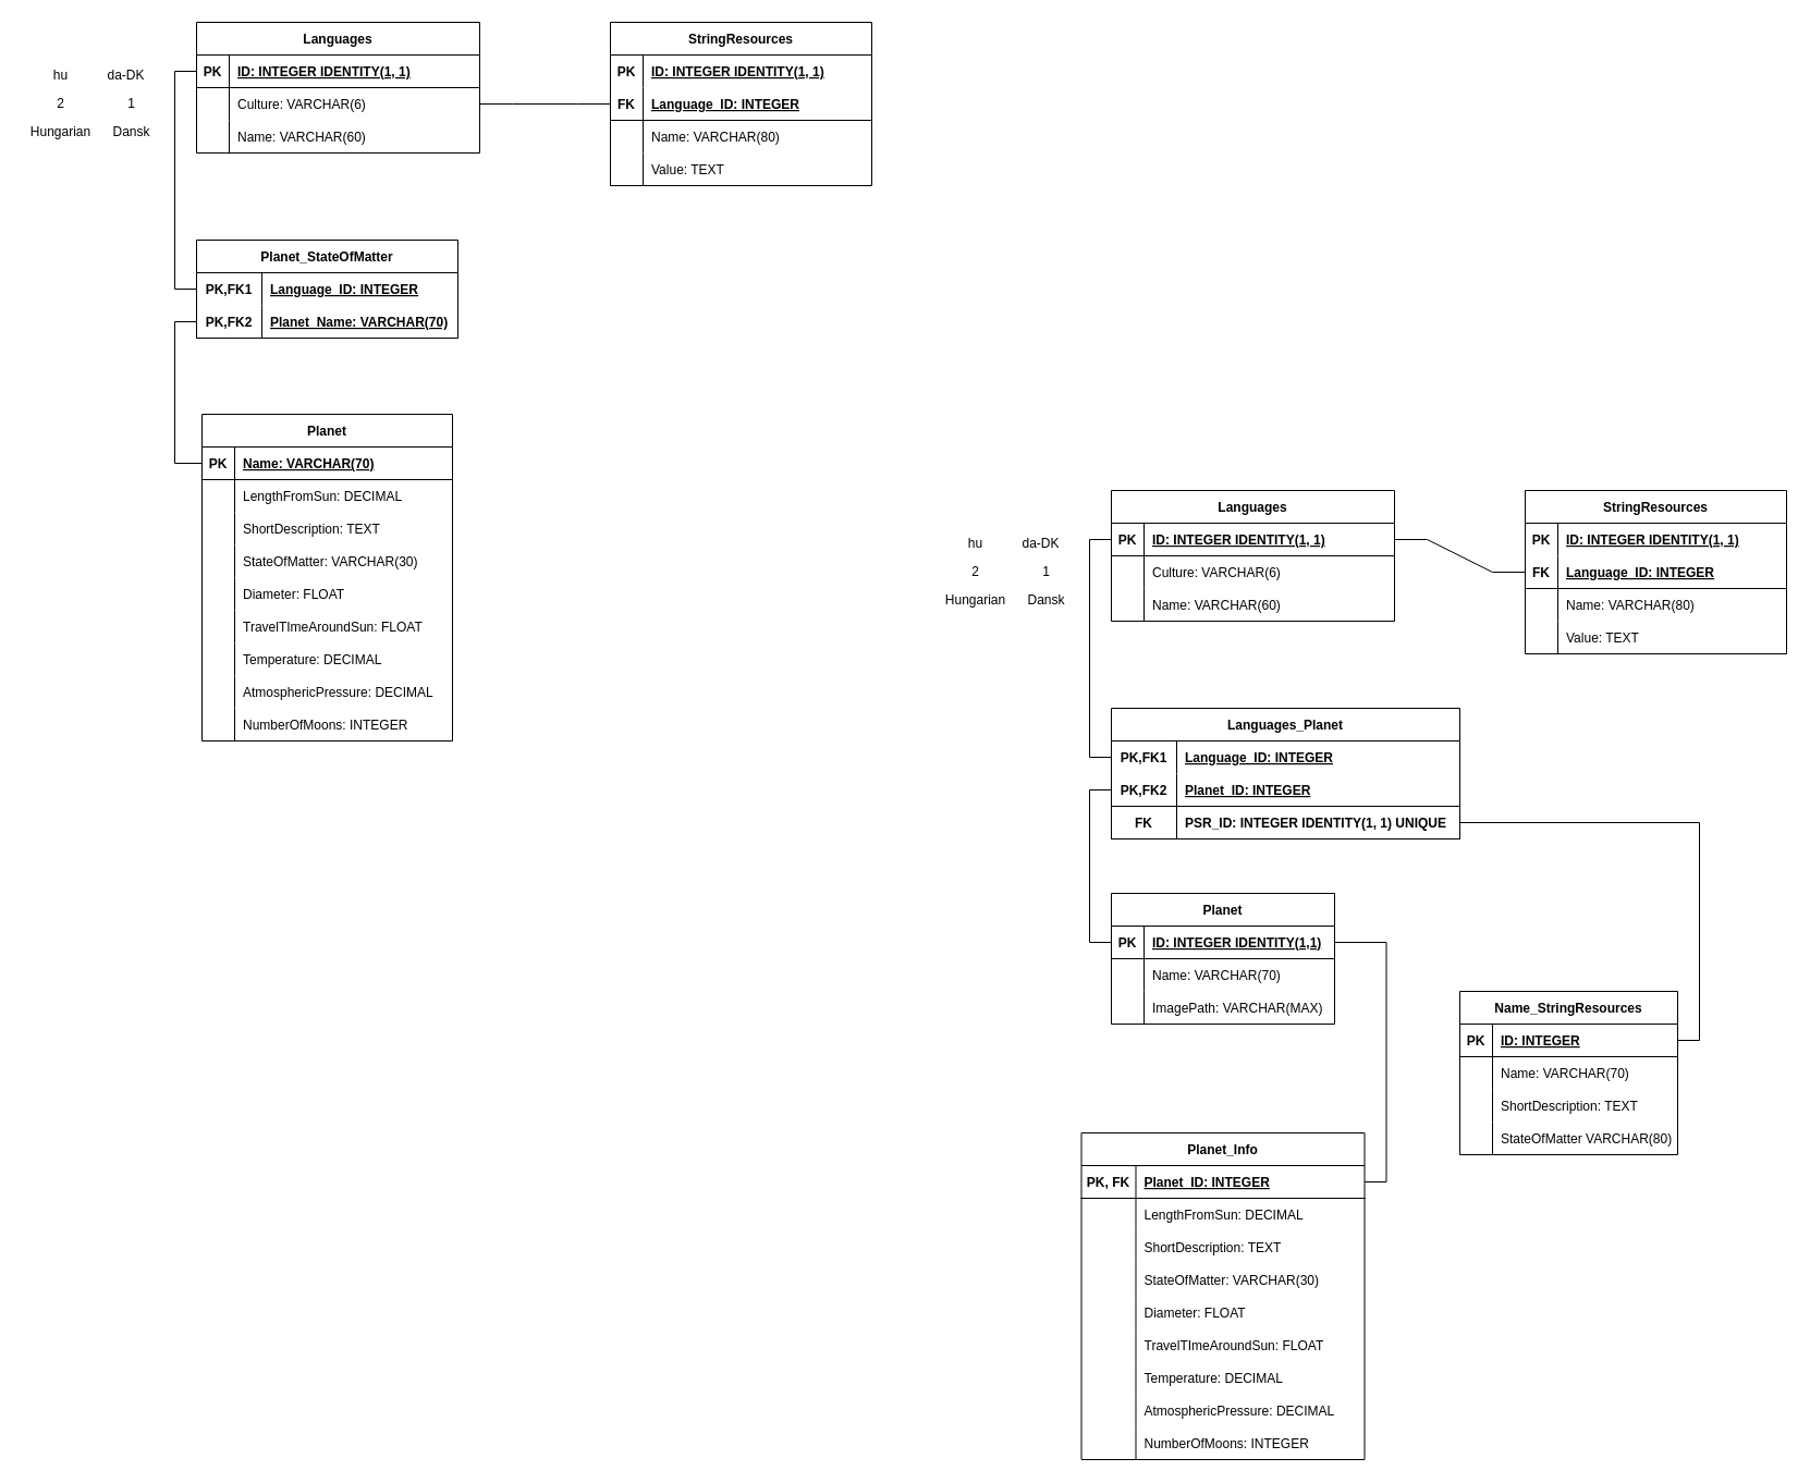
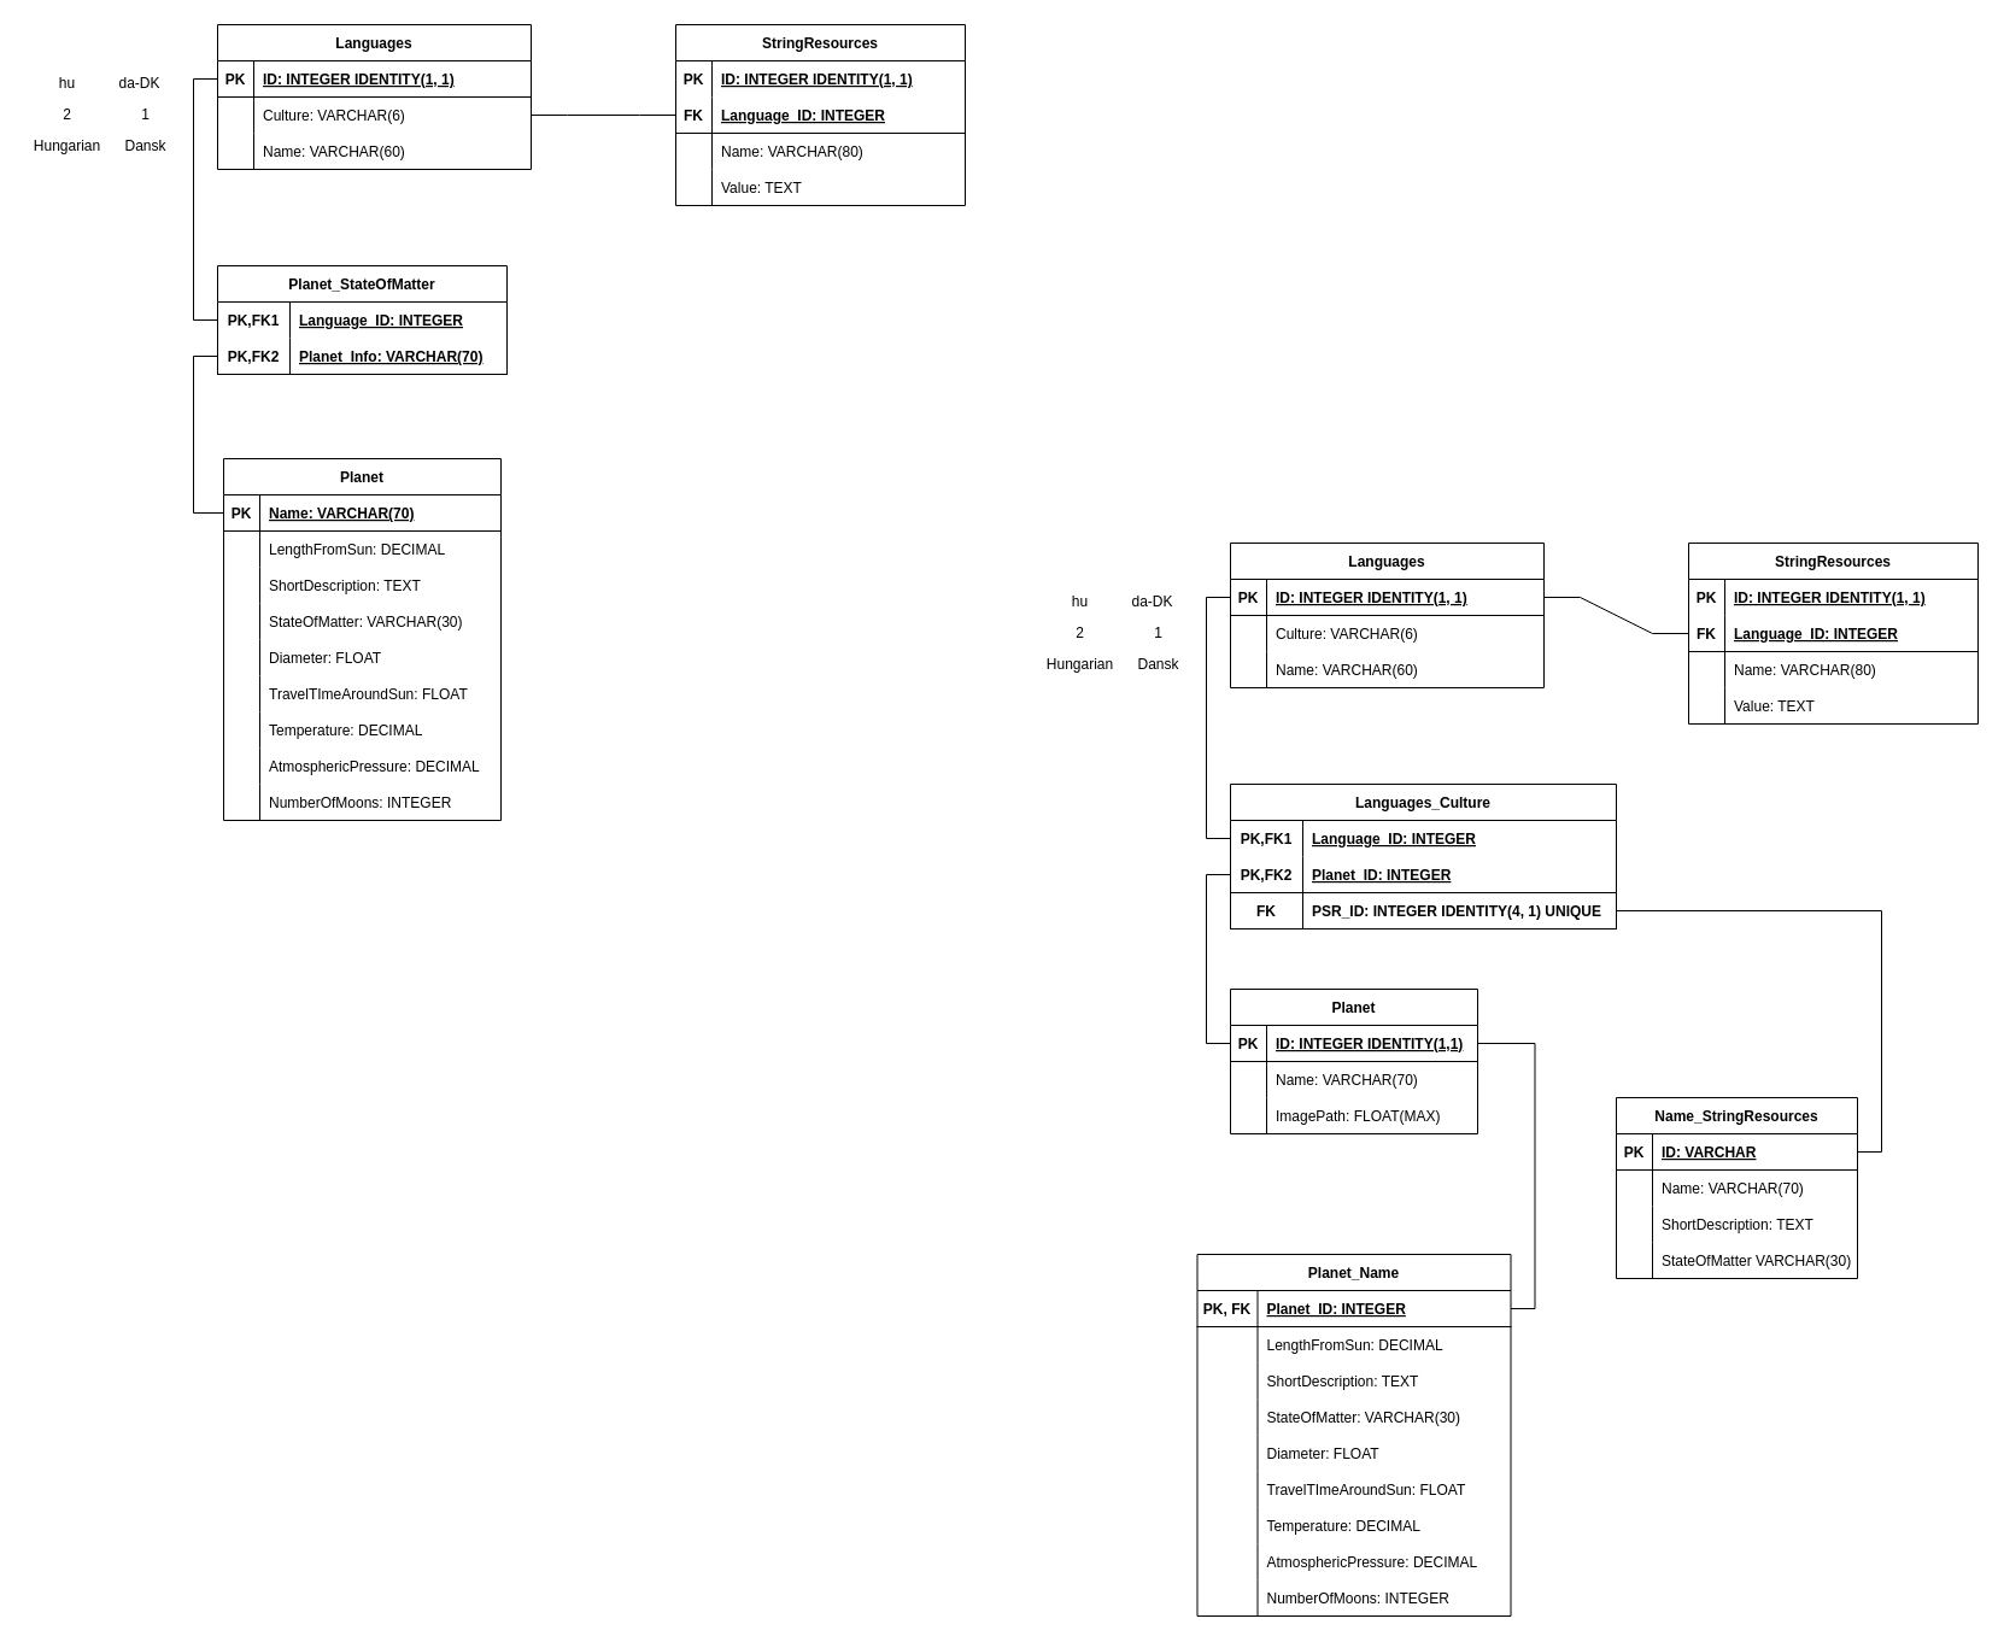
- <mxCell id="61" value="Planet_Name: VARCHAR(70)" style="shape=partialRectangle;connectable=0;fillColor=none;top=0;left=0;bottom=0;right=0;align=left;spacingLeft=6;fontStyle=5;overflow=hidden;" parent="59" vertex="1"><mxGeometry x="60" width="180" height="30" as="geometry"><mxRectangle width="180" height="30" as="alternateBounds" /></mxGeometry></mxCell>
+ <mxCell id="61" value="Planet_Info: VARCHAR(70)" style="shape=partialRectangle;connectable=0;fillColor=none;top=0;left=0;bottom=0;right=0;align=left;spacingLeft=6;fontStyle=5;overflow=hidden;" parent="59" vertex="1"><mxGeometry x="60" width="180" height="30" as="geometry"><mxRectangle width="180" height="30" as="alternateBounds" /></mxGeometry></mxCell>
- <mxCell id="122" value="Languages_Planet" style="shape=table;startSize=30;container=1;collapsible=1;childLayout=tableLayout;fixedRows=1;rowLines=0;fontStyle=1;align=center;resizeLast=1;" parent="1" vertex="1"><mxGeometry x="1020" y="650" width="320" height="120" as="geometry" /></mxCell>
+ <mxCell id="122" value="Languages_Culture" style="shape=table;startSize=30;container=1;collapsible=1;childLayout=tableLayout;fixedRows=1;rowLines=0;fontStyle=1;align=center;resizeLast=1;" parent="1" vertex="1"><mxGeometry x="1020" y="650" width="320" height="120" as="geometry" /></mxCell>
- <mxCell id="131" value="PSR_ID: INTEGER IDENTITY(1, 1) UNIQUE" style="shape=partialRectangle;connectable=0;fillColor=none;top=0;left=0;bottom=0;right=0;align=left;spacingLeft=6;fontStyle=1;overflow=hidden;" parent="129" vertex="1"><mxGeometry x="60" width="260" height="30" as="geometry"><mxRectangle width="260" height="30" as="alternateBounds" /></mxGeometry></mxCell>
+ <mxCell id="131" value="PSR_ID: INTEGER IDENTITY(4, 1) UNIQUE" style="shape=partialRectangle;connectable=0;fillColor=none;top=0;left=0;bottom=0;right=0;align=left;spacingLeft=6;fontStyle=1;overflow=hidden;" parent="129" vertex="1"><mxGeometry x="60" width="260" height="30" as="geometry"><mxRectangle width="260" height="30" as="alternateBounds" /></mxGeometry></mxCell>
- <mxCell id="147" value="ImagePath: VARCHAR(MAX)" style="shape=partialRectangle;connectable=0;fillColor=none;top=0;left=0;bottom=0;right=0;align=left;spacingLeft=6;overflow=hidden;" parent="145" vertex="1"><mxGeometry x="30" width="175" height="30" as="geometry"><mxRectangle width="175" height="30" as="alternateBounds" /></mxGeometry></mxCell>
+ <mxCell id="147" value="ImagePath: FLOAT(MAX)" style="shape=partialRectangle;connectable=0;fillColor=none;top=0;left=0;bottom=0;right=0;align=left;spacingLeft=6;overflow=hidden;" parent="145" vertex="1"><mxGeometry x="30" width="175" height="30" as="geometry"><mxRectangle width="175" height="30" as="alternateBounds" /></mxGeometry></mxCell>
- <mxCell id="152" value="ID: INTEGER" style="shape=partialRectangle;connectable=0;fillColor=none;top=0;left=0;bottom=0;right=0;align=left;spacingLeft=6;fontStyle=5;overflow=hidden;" parent="150" vertex="1"><mxGeometry x="30" width="170" height="30" as="geometry"><mxRectangle width="170" height="30" as="alternateBounds" /></mxGeometry></mxCell>
+ <mxCell id="152" value="ID: VARCHAR" style="shape=partialRectangle;connectable=0;fillColor=none;top=0;left=0;bottom=0;right=0;align=left;spacingLeft=6;fontStyle=5;overflow=hidden;" parent="150" vertex="1"><mxGeometry x="30" width="170" height="30" as="geometry"><mxRectangle width="170" height="30" as="alternateBounds" /></mxGeometry></mxCell>
- <mxCell id="161" value="StateOfMatter VARCHAR(80)" style="shape=partialRectangle;connectable=0;fillColor=none;top=0;left=0;bottom=0;right=0;align=left;spacingLeft=6;overflow=hidden;" parent="159" vertex="1"><mxGeometry x="30" width="170" height="30" as="geometry"><mxRectangle width="170" height="30" as="alternateBounds" /></mxGeometry></mxCell>
+ <mxCell id="161" value="StateOfMatter VARCHAR(30)" style="shape=partialRectangle;connectable=0;fillColor=none;top=0;left=0;bottom=0;right=0;align=left;spacingLeft=6;overflow=hidden;" parent="159" vertex="1"><mxGeometry x="30" width="170" height="30" as="geometry"><mxRectangle width="170" height="30" as="alternateBounds" /></mxGeometry></mxCell>
- <mxCell id="69" value="Planet_Info" style="shape=table;startSize=30;container=1;collapsible=1;childLayout=tableLayout;fixedRows=1;rowLines=0;fontStyle=1;align=center;resizeLast=1;" parent="1" vertex="1"><mxGeometry x="992.5" y="1040" width="260" height="300" as="geometry" /></mxCell>
+ <mxCell id="69" value="Planet_Name" style="shape=table;startSize=30;container=1;collapsible=1;childLayout=tableLayout;fixedRows=1;rowLines=0;fontStyle=1;align=center;resizeLast=1;" parent="1" vertex="1"><mxGeometry x="992.5" y="1040" width="260" height="300" as="geometry" /></mxCell>
